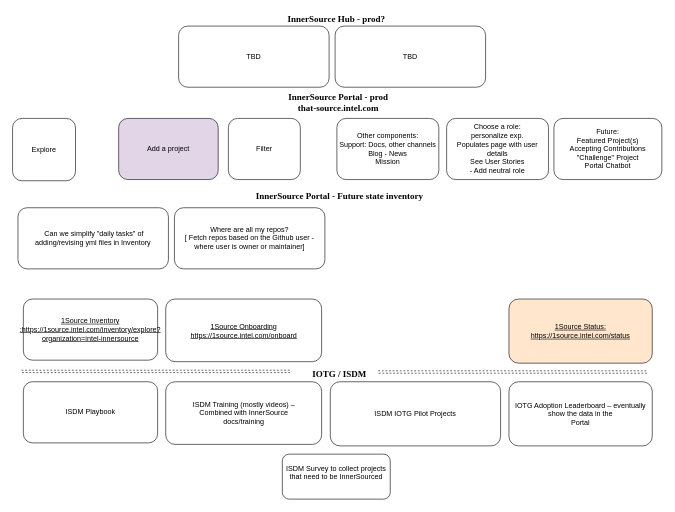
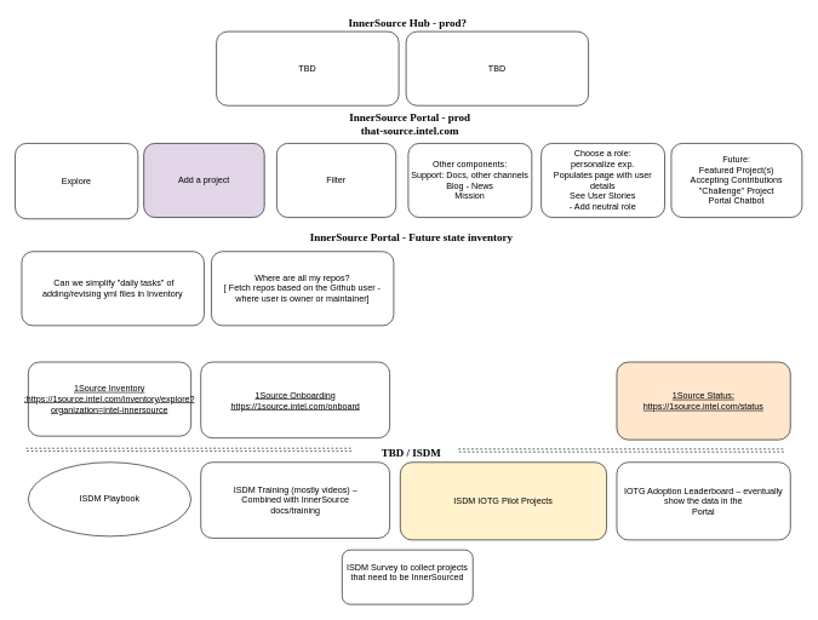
- <mxCell id="11" value="Filter" style="rounded=1;whiteSpace=wrap;html=1;" vertex="1" parent="1"><mxGeometry x="380" y="197" width="120" height="102" as="geometry" /></mxCell>
+ <mxCell id="11" value="Filter" style="rounded=1;whiteSpace=wrap;html=1;" vertex="1" parent="1"><mxGeometry x="380" y="197" width="164" height="102" as="geometry" /></mxCell>
- <mxCell id="5" value="Explore" style="rounded=1;whiteSpace=wrap;html=1;" vertex="1" parent="1"><mxGeometry x="20" y="197" width="105" height="104" as="geometry" /></mxCell>
+ <mxCell id="5" value="Explore" style="rounded=1;whiteSpace=wrap;html=1;" vertex="1" parent="1"><mxGeometry x="20" y="197" width="169" height="104" as="geometry" /></mxCell>
- <mxCell id="19" value="&lt;b&gt;IOTG / ISDM&lt;/b&gt;" style="text;html=1;points=[];align=center;verticalAlign=top;spacingTop=-4;fontSize=15;fontFamily=Verdana" vertex="1" parent="1"><mxGeometry x="480" y="612" width="170" height="30" as="geometry" /></mxCell>
+ <mxCell id="19" value="&lt;b&gt;TBD / ISDM&lt;/b&gt;" style="text;html=1;points=[];align=center;verticalAlign=top;spacingTop=-4;fontSize=15;fontFamily=Verdana" vertex="1" parent="1"><mxGeometry x="480" y="612" width="170" height="30" as="geometry" /></mxCell>
- <mxCell id="15" value="&lt;p class=&quot;MsoNormal&quot;&gt;ISDM Playbook&lt;/p&gt;" style="rounded=1;whiteSpace=wrap;html=1;" vertex="1" parent="1"><mxGeometry x="38" y="636.25" width="224" height="102" as="geometry" /></mxCell>
+ <mxCell id="15" value="&lt;p class=&quot;MsoNormal&quot;&gt;ISDM Playbook&lt;/p&gt;" style="ellipse;whiteSpace=wrap;html=1;" vertex="1" parent="1"><mxGeometry x="38" y="636.25" width="224" height="102" as="geometry" /></mxCell>
- <mxCell id="17" value="&lt;p class=&quot;MsoNormal&quot;&gt;ISDM IOTG Pilot Projects&lt;/p&gt;" style="rounded=1;whiteSpace=wrap;html=1;" vertex="1" parent="1"><mxGeometry x="550" y="636.25" width="284" height="107" as="geometry" /></mxCell>
+ <mxCell id="17" value="&lt;p class=&quot;MsoNormal&quot;&gt;ISDM IOTG Pilot Projects&lt;/p&gt;" style="rounded=1;whiteSpace=wrap;html=1;fillColor=#fff2cc;" vertex="1" parent="1"><mxGeometry x="550" y="636.25" width="284" height="107" as="geometry" /></mxCell>
